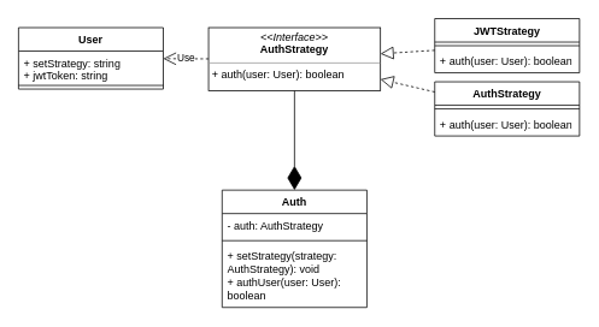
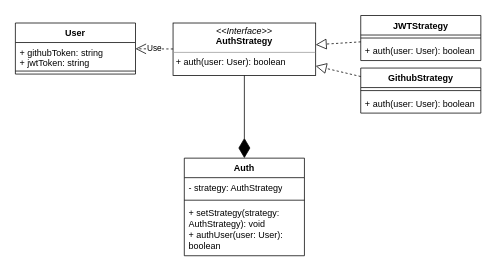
- <mxCell id="4" value="+ setStrategy: string&lt;br&gt;+ jwtToken: string" style="text;strokeColor=none;fillColor=none;align=left;verticalAlign=top;spacingLeft=4;spacingRight=4;overflow=hidden;rotatable=0;points=[[0,0.5],[1,0.5]];portConstraint=eastwest;whiteSpace=wrap;html=1;" vertex="1" parent="3"><mxGeometry y="26" width="160" height="34" as="geometry" /></mxCell>
+ <mxCell id="4" value="+ githubToken: string&lt;br&gt;+ jwtToken: string" style="text;strokeColor=none;fillColor=none;align=left;verticalAlign=top;spacingLeft=4;spacingRight=4;overflow=hidden;rotatable=0;points=[[0,0.5],[1,0.5]];portConstraint=eastwest;whiteSpace=wrap;html=1;" vertex="1" parent="3"><mxGeometry y="26" width="160" height="34" as="geometry" /></mxCell>
- <mxCell id="15" value="AuthStrategy" style="swimlane;fontStyle=1;align=center;verticalAlign=top;childLayout=stackLayout;horizontal=1;startSize=26;horizontalStack=0;resizeParent=1;resizeParentMax=0;resizeLast=0;collapsible=1;marginBottom=0;whiteSpace=wrap;html=1;" vertex="1" parent="1"><mxGeometry x="480" y="90" width="160" height="60" as="geometry" /></mxCell>
+ <mxCell id="15" value="GithubStrategy" style="swimlane;fontStyle=1;align=center;verticalAlign=top;childLayout=stackLayout;horizontal=1;startSize=26;horizontalStack=0;resizeParent=1;resizeParentMax=0;resizeLast=0;collapsible=1;marginBottom=0;whiteSpace=wrap;html=1;" vertex="1" parent="1"><mxGeometry x="480" y="90" width="160" height="60" as="geometry" /></mxCell>
- <mxCell id="8" value="- auth: AuthStrategy" style="text;strokeColor=none;fillColor=none;align=left;verticalAlign=top;spacingLeft=4;spacingRight=4;overflow=hidden;rotatable=0;points=[[0,0.5],[1,0.5]];portConstraint=eastwest;whiteSpace=wrap;html=1;" vertex="1" parent="7"><mxGeometry y="26" width="160" height="26" as="geometry" /></mxCell>
+ <mxCell id="8" value="- strategy: AuthStrategy" style="text;strokeColor=none;fillColor=none;align=left;verticalAlign=top;spacingLeft=4;spacingRight=4;overflow=hidden;rotatable=0;points=[[0,0.5],[1,0.5]];portConstraint=eastwest;whiteSpace=wrap;html=1;" vertex="1" parent="7"><mxGeometry y="26" width="160" height="26" as="geometry" /></mxCell>
